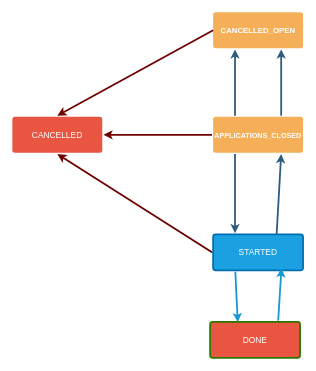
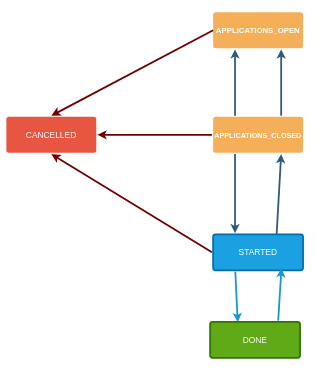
- <mxCell id="8" value="&lt;span style=&quot;font-size: 13px; font-weight: 700;&quot;&gt;CANCELLED_OPEN&lt;/span&gt;" style="rounded=1;whiteSpace=wrap;html=1;shadow=0;labelBackgroundColor=none;strokeColor=none;strokeWidth=3;fillColor=#f5af58;fontFamily=Helvetica;fontSize=14;align=center;spacing=5;arcSize=7;perimeterSpacing=2;fontColor=#FFFFFF;" parent="1" vertex="1"><mxGeometry x="355" y="20" width="150" height="60" as="geometry" /></mxCell>
+ <mxCell id="8" value="&lt;span style=&quot;font-size: 13px; font-weight: 700;&quot;&gt;APPLICATIONS_OPEN&lt;/span&gt;" style="rounded=1;whiteSpace=wrap;html=1;shadow=0;labelBackgroundColor=none;strokeColor=none;strokeWidth=3;fillColor=#f5af58;fontFamily=Helvetica;fontSize=14;align=center;spacing=5;arcSize=7;perimeterSpacing=2;fontColor=#FFFFFF;" parent="1" vertex="1"><mxGeometry x="355" y="20" width="150" height="60" as="geometry" /></mxCell>
- <mxCell id="12" value="CANCELLED" style="rounded=1;whiteSpace=wrap;html=1;shadow=0;labelBackgroundColor=none;strokeColor=none;strokeWidth=3;fillColor=#e85642;fontFamily=Helvetica;fontSize=14;fontColor=#FFFFFF;align=center;spacing=5;fontStyle=0;arcSize=7;perimeterSpacing=2;" parent="1" vertex="1"><mxGeometry x="20" y="194.5" width="150" height="60" as="geometry" /></mxCell>
+ <mxCell id="12" value="CANCELLED" style="rounded=1;whiteSpace=wrap;html=1;shadow=0;labelBackgroundColor=none;strokeColor=none;strokeWidth=3;fillColor=#e85642;fontFamily=Helvetica;fontSize=14;fontColor=#FFFFFF;align=center;spacing=5;fontStyle=0;arcSize=7;perimeterSpacing=2;" parent="1" vertex="1"><mxGeometry x="10" y="194.5" width="150" height="60" as="geometry" /></mxCell>
- <mxCell id="7" value="DONE" style="rounded=1;whiteSpace=wrap;html=1;shadow=0;labelBackgroundColor=none;strokeColor=#2D7600;strokeWidth=3;fillColor=#e85642;fontFamily=Helvetica;fontSize=14;fontColor=#ffffff;align=center;spacing=5;arcSize=7;perimeterSpacing=2;" parent="1" vertex="1"><mxGeometry x="350" y="536.5" width="150" height="60" as="geometry" /></mxCell>
+ <mxCell id="7" value="DONE" style="rounded=1;whiteSpace=wrap;html=1;shadow=0;labelBackgroundColor=none;strokeColor=#2D7600;strokeWidth=3;fillColor=#60a917;fontFamily=Helvetica;fontSize=14;fontColor=#ffffff;align=center;spacing=5;arcSize=7;perimeterSpacing=2;" parent="1" vertex="1"><mxGeometry x="350" y="536.5" width="150" height="60" as="geometry" /></mxCell>
